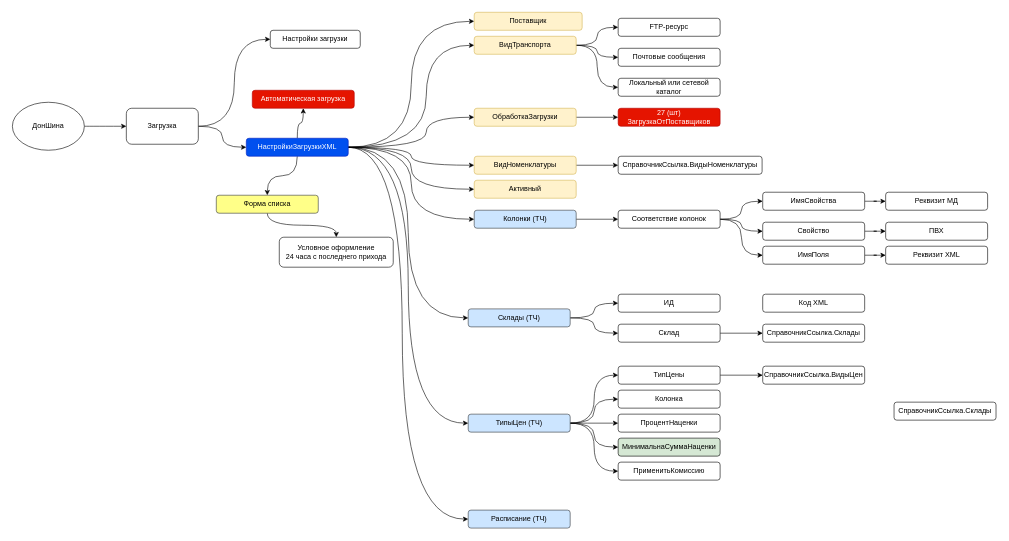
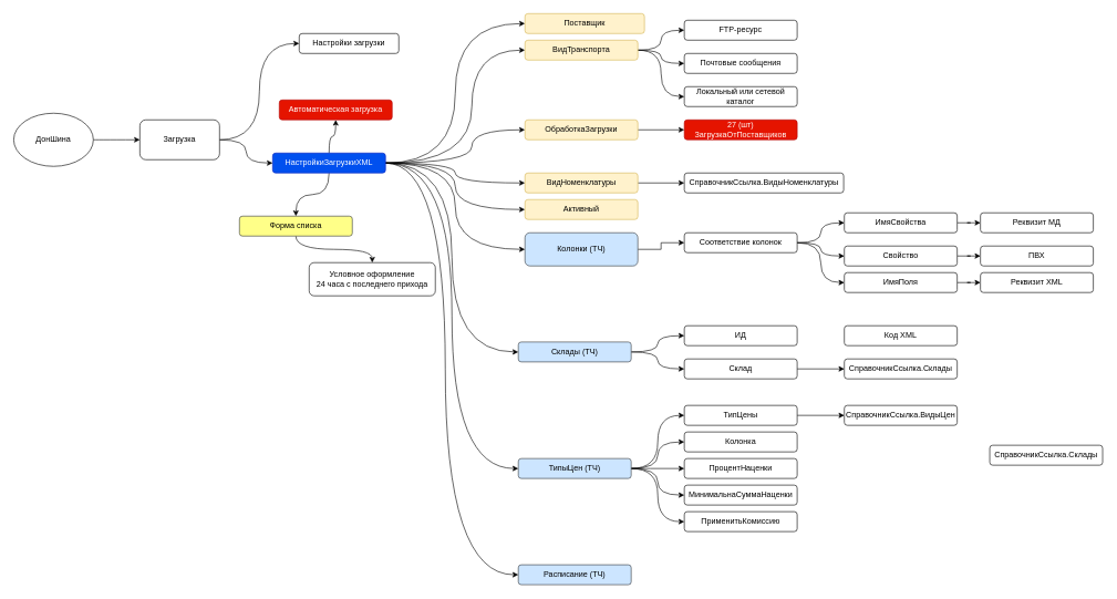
- <mxCell id="40" value="Колонки (ТЧ)" style="rounded=1;whiteSpace=wrap;html=1;fillColor=#cce5ff;strokeColor=#36393d;" vertex="1" parent="1"><mxGeometry x="790" y="350" width="170" height="30" as="geometry" /></mxCell>
+ <mxCell id="40" value="Колонки (ТЧ)" style="rounded=1;whiteSpace=wrap;html=1;fillColor=#cce5ff;strokeColor=#36393d;" vertex="1" parent="1"><mxGeometry x="790" y="350" width="170" height="50" as="geometry" /></mxCell>
- <mxCell id="75" value="МинимальнаСуммаНаценки" style="rounded=1;whiteSpace=wrap;html=1;fillColor=#d5e8d4;" vertex="1" parent="1"><mxGeometry x="1030" y="730" width="170" height="30" as="geometry" /></mxCell>
+ <mxCell id="75" value="МинимальнаСуммаНаценки" style="rounded=1;whiteSpace=wrap;html=1;" vertex="1" parent="1"><mxGeometry x="1030" y="730" width="170" height="30" as="geometry" /></mxCell>
